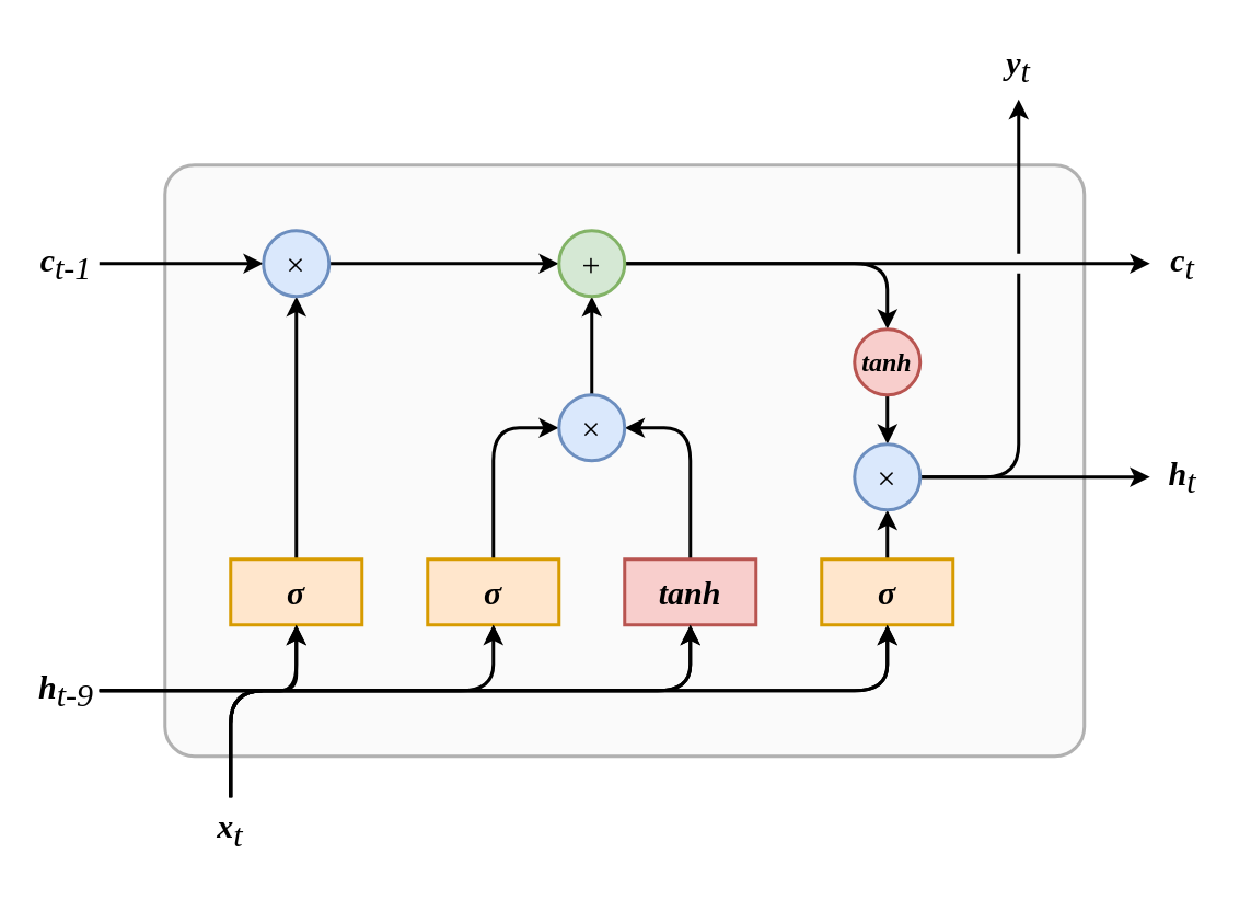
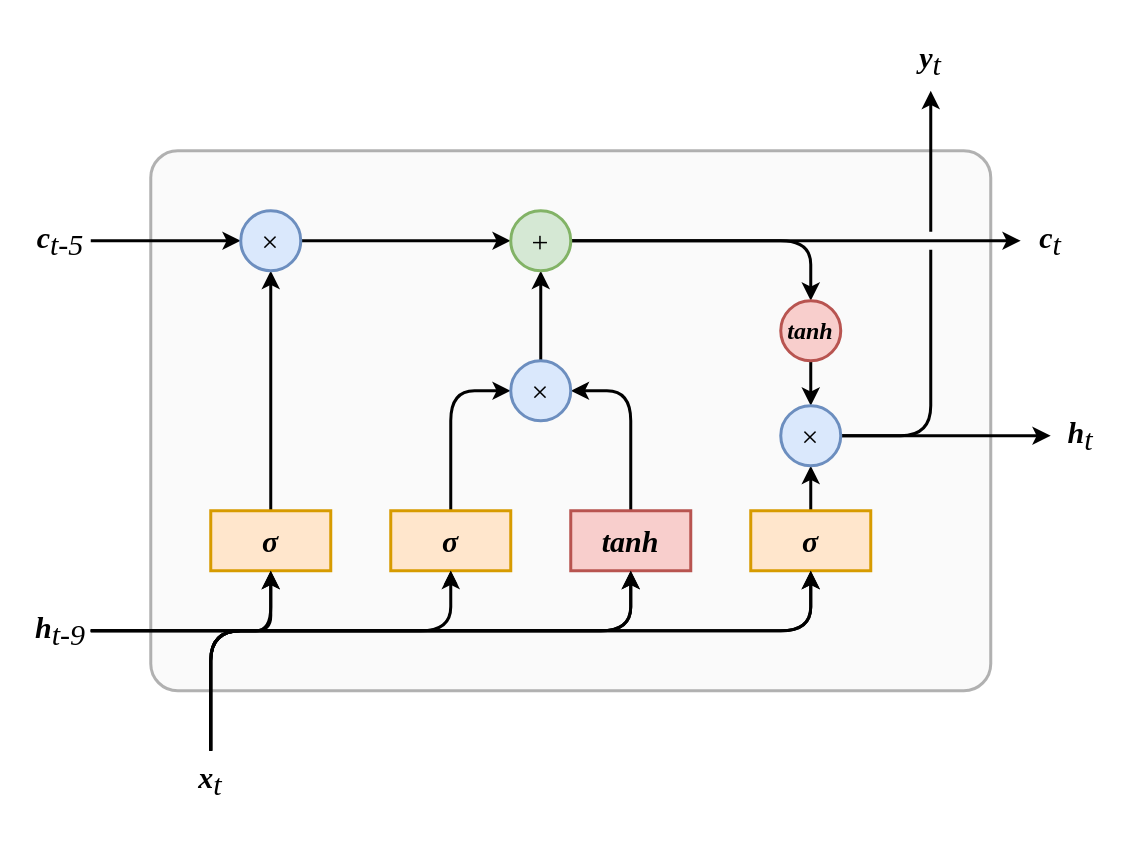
- <mxCell id="22" value="&lt;b&gt;c&lt;/b&gt;&lt;sub style=&quot;font-size: 20px;&quot;&gt;t-1&lt;/sub&gt;" style="text;html=1;strokeColor=none;fillColor=none;align=center;verticalAlign=middle;whiteSpace=wrap;rounded=0;fontFamily=STIXGeneral;fontSize=20;fontStyle=2" parent="1" vertex="1"><mxGeometry x="20" y="140" width="40" height="40" as="geometry" /></mxCell>
+ <mxCell id="22" value="&lt;b&gt;c&lt;/b&gt;&lt;sub style=&quot;font-size: 20px;&quot;&gt;t-5&lt;/sub&gt;" style="text;html=1;strokeColor=none;fillColor=none;align=center;verticalAlign=middle;whiteSpace=wrap;rounded=0;fontFamily=STIXGeneral;fontSize=20;fontStyle=2" parent="1" vertex="1"><mxGeometry x="20" y="140" width="40" height="40" as="geometry" /></mxCell>
- <mxCell id="27" value="&lt;b&gt;c&lt;/b&gt;&lt;sub style=&quot;font-size: 20px;&quot;&gt;t&lt;/sub&gt;" style="text;html=1;strokeColor=none;fillColor=none;align=center;verticalAlign=middle;whiteSpace=wrap;rounded=0;fontFamily=STIXGeneral;fontSize=20;fontStyle=2" parent="1" vertex="1"><mxGeometry x="700" y="140" width="40" height="40" as="geometry" /></mxCell>
+ <mxCell id="27" value="&lt;b&gt;c&lt;/b&gt;&lt;sub style=&quot;font-size: 20px;&quot;&gt;t&lt;/sub&gt;" style="text;html=1;strokeColor=none;fillColor=none;align=center;verticalAlign=middle;whiteSpace=wrap;rounded=0;fontFamily=STIXGeneral;fontSize=20;fontStyle=2" parent="1" vertex="1"><mxGeometry x="680" y="140" width="40" height="40" as="geometry" /></mxCell>
- <mxCell id="20" value="&lt;b&gt;x&lt;/b&gt;&lt;sub style=&quot;font-size: 20px;&quot;&gt;t&lt;/sub&gt;" style="text;html=1;strokeColor=none;fillColor=none;align=center;verticalAlign=middle;whiteSpace=wrap;rounded=0;fontFamily=STIXGeneral;fontSize=20;fontStyle=2" parent="1" vertex="1"><mxGeometry x="100" y="485" width="80" height="40" as="geometry" /></mxCell>
+ <mxCell id="20" value="&lt;b&gt;x&lt;/b&gt;&lt;sub style=&quot;font-size: 20px;&quot;&gt;t&lt;/sub&gt;" style="text;html=1;strokeColor=none;fillColor=none;align=center;verticalAlign=middle;whiteSpace=wrap;rounded=0;fontFamily=STIXGeneral;fontSize=20;fontStyle=2" parent="1" vertex="1"><mxGeometry x="100" y="500" width="80" height="40" as="geometry" /></mxCell>
